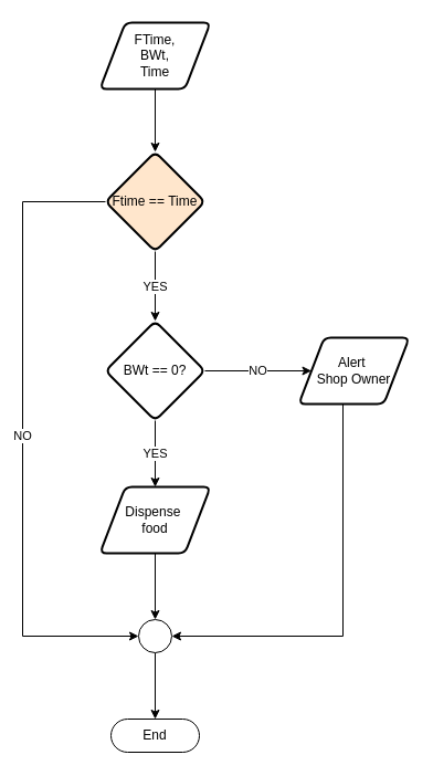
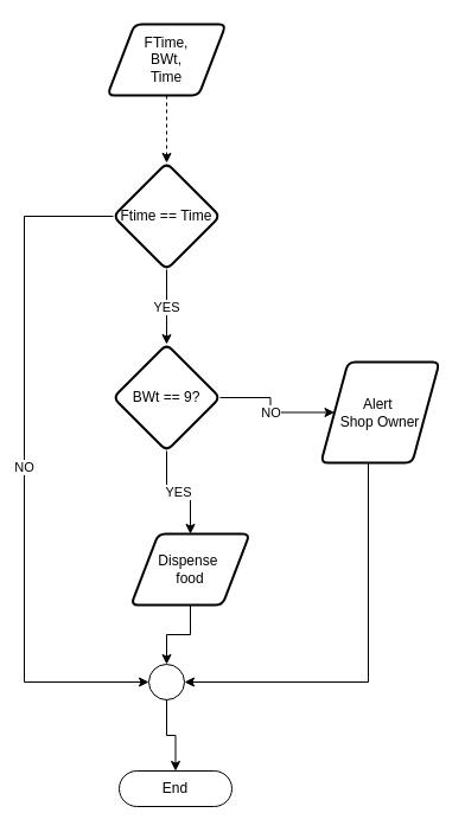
- <mxCell id="2" value="" style="edgeStyle=orthogonalEdgeStyle;rounded=0;orthogonalLoop=1;jettySize=auto;html=1;" edge="1" parent="1" source="3" target="6"><mxGeometry relative="1" as="geometry" /></mxCell>
+ <mxCell id="2" value="" style="edgeStyle=orthogonalEdgeStyle;rounded=0;orthogonalLoop=1;jettySize=auto;html=1;dashed=1;" edge="1" parent="1" source="3" target="6"><mxGeometry relative="1" as="geometry" /></mxCell>
- <mxCell id="6" value="Ftime =&lt;span style=&quot;background-color: transparent; color: light-dark(rgb(0, 0, 0), rgb(255, 255, 255));&quot;&gt;=&amp;nbsp;&lt;/span&gt;&lt;span style=&quot;background-color: transparent; color: light-dark(rgb(0, 0, 0), rgb(255, 255, 255));&quot;&gt;Time&lt;/span&gt;" style="rhombus;whiteSpace=wrap;html=1;strokeWidth=2;rounded=1;arcSize=12;fillColor=#ffe6cc;" vertex="1" parent="1"><mxGeometry x="95" y="137" width="90" height="90" as="geometry" /></mxCell>
+ <mxCell id="6" value="Ftime =&lt;span style=&quot;background-color: transparent; color: light-dark(rgb(0, 0, 0), rgb(255, 255, 255));&quot;&gt;=&amp;nbsp;&lt;/span&gt;&lt;span style=&quot;background-color: transparent; color: light-dark(rgb(0, 0, 0), rgb(255, 255, 255));&quot;&gt;Time&lt;/span&gt;" style="rhombus;whiteSpace=wrap;html=1;strokeWidth=2;rounded=1;arcSize=12;" vertex="1" parent="1"><mxGeometry x="95" y="137" width="90" height="90" as="geometry" /></mxCell>
- <mxCell id="9" value="BWt == 0?" style="rhombus;whiteSpace=wrap;html=1;strokeWidth=2;rounded=1;arcSize=12;" vertex="1" parent="1"><mxGeometry x="95" y="290" width="90" height="90" as="geometry" /></mxCell>
+ <mxCell id="9" value="BWt == 9?" style="rhombus;whiteSpace=wrap;html=1;strokeWidth=2;rounded=1;arcSize=12;" vertex="1" parent="1"><mxGeometry x="95" y="290" width="90" height="90" as="geometry" /></mxCell>
- <mxCell id="12" value="Alert&amp;nbsp;&lt;div&gt;Shop Owner&lt;/div&gt;" style="shape=parallelogram;html=1;strokeWidth=2;perimeter=parallelogramPerimeter;whiteSpace=wrap;rounded=1;arcSize=12;size=0.23;" vertex="1" parent="1"><mxGeometry x="270" y="305" width="100" height="60" as="geometry" /></mxCell>
+ <mxCell id="12" value="Alert&amp;nbsp;&lt;div&gt;Shop Owner&lt;/div&gt;" style="shape=parallelogram;html=1;strokeWidth=2;perimeter=parallelogramPerimeter;whiteSpace=wrap;rounded=1;arcSize=12;size=0.23;" vertex="1" parent="1"><mxGeometry x="270" y="305" width="100" height="85" as="geometry" /></mxCell>
- <mxCell id="11" value="Dispense&amp;nbsp;&lt;div&gt;food&lt;/div&gt;" style="shape=parallelogram;html=1;strokeWidth=2;perimeter=parallelogramPerimeter;whiteSpace=wrap;rounded=1;arcSize=12;size=0.23;" vertex="1" parent="1"><mxGeometry x="90" y="440" width="100" height="60" as="geometry" /></mxCell>
+ <mxCell id="11" value="Dispense&amp;nbsp;&lt;div&gt;food&lt;/div&gt;" style="shape=parallelogram;html=1;strokeWidth=2;perimeter=parallelogramPerimeter;whiteSpace=wrap;rounded=1;arcSize=12;size=0.23;" vertex="1" parent="1"><mxGeometry x="110" y="450" width="100" height="60" as="geometry" /></mxCell>
- <mxCell id="16" value="End" style="html=1;dashed=0;whiteSpace=wrap;shape=mxgraph.dfd.start" vertex="1" parent="1"><mxGeometry x="100" y="650" width="80" height="30" as="geometry" /></mxCell>
+ <mxCell id="16" value="End" style="html=1;dashed=0;whiteSpace=wrap;shape=mxgraph.dfd.start" vertex="1" parent="1"><mxGeometry x="100" y="650" width="95" height="30" as="geometry" /></mxCell>
